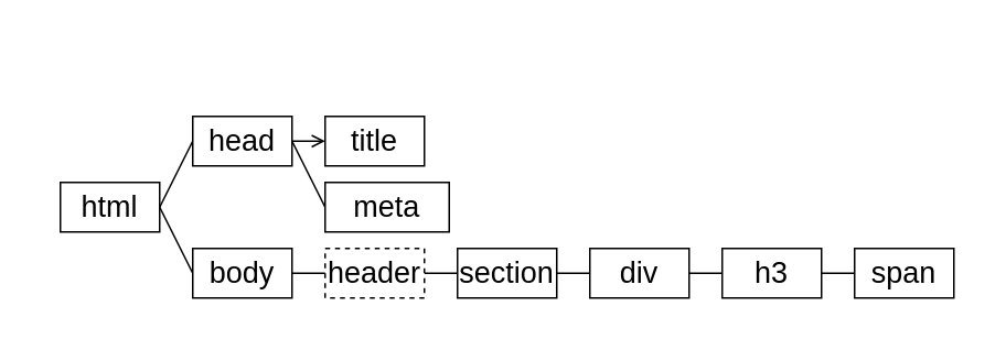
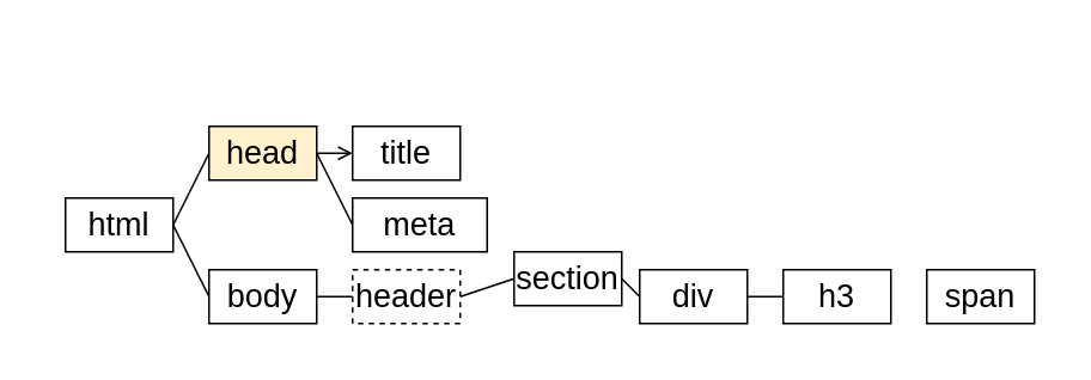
- <mxCell id="6" value="&lt;font style=&quot;font-size: 18px;&quot;&gt;head&lt;/font&gt;" style="whiteSpace=wrap;html=1;fontSize=18;" vertex="1" parent="1"><mxGeometry x="116" y="70" width="60" height="30" as="geometry" /></mxCell>
+ <mxCell id="6" value="&lt;font style=&quot;font-size: 18px;&quot;&gt;head&lt;/font&gt;" style="whiteSpace=wrap;html=1;fontSize=18;fillColor=#fff2cc;" vertex="1" parent="1"><mxGeometry x="116" y="70" width="60" height="30" as="geometry" /></mxCell>
- <mxCell id="16" value="&lt;font style=&quot;font-size: 18px;&quot;&gt;section&lt;/font&gt;" style="whiteSpace=wrap;html=1;fontSize=18;" vertex="1" parent="1"><mxGeometry x="276" y="150" width="60" height="30" as="geometry" /></mxCell>
+ <mxCell id="16" value="&lt;font style=&quot;font-size: 18px;&quot;&gt;section&lt;/font&gt;" style="whiteSpace=wrap;html=1;fontSize=18;" vertex="1" parent="1"><mxGeometry x="286" y="140" width="60" height="30" as="geometry" /></mxCell>
- <mxCell id="19" style="edgeStyle=none;rounded=0;html=1;exitX=1;exitY=0.5;exitDx=0;exitDy=0;entryX=0;entryY=0.5;entryDx=0;entryDy=0;fontSize=18;endArrow=none;endFill=0;" edge="1" parent="1" source="20" target="21"><mxGeometry relative="1" as="geometry" /></mxCell>
